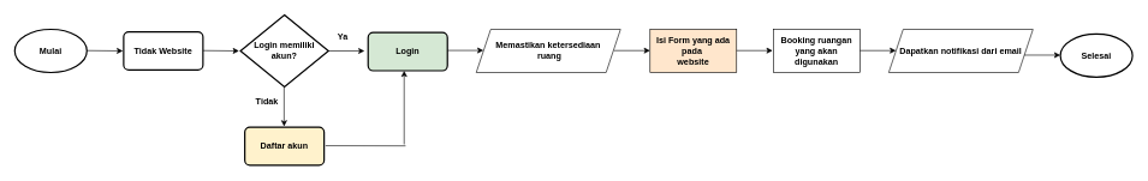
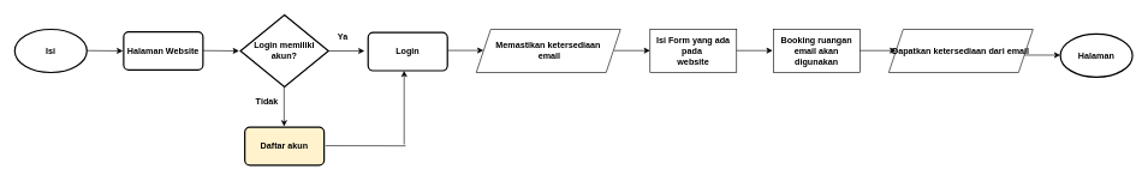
- <mxCell id="2" value="&lt;b&gt;Mulai&lt;/b&gt;" style="strokeWidth=2;html=1;shape=mxgraph.flowchart.start_1;whiteSpace=wrap;" vertex="1" parent="1"><mxGeometry x="20" y="40" width="100" height="60" as="geometry" /></mxCell>
+ <mxCell id="2" value="&lt;b&gt;Isi&lt;/b&gt;" style="strokeWidth=2;html=1;shape=mxgraph.flowchart.start_1;whiteSpace=wrap;" vertex="1" parent="1"><mxGeometry x="20" y="40" width="100" height="60" as="geometry" /></mxCell>
- <mxCell id="13" value="&lt;b&gt;Tidak Website&lt;/b&gt;" style="rounded=1;whiteSpace=wrap;html=1;absoluteArcSize=1;arcSize=14;strokeWidth=2;" vertex="1" parent="1"><mxGeometry x="171" y="43.5" width="110" height="53" as="geometry" /></mxCell>
+ <mxCell id="13" value="&lt;b&gt;Halaman Website&lt;/b&gt;" style="rounded=1;whiteSpace=wrap;html=1;absoluteArcSize=1;arcSize=14;strokeWidth=2;" vertex="1" parent="1"><mxGeometry x="171" y="43.5" width="110" height="53" as="geometry" /></mxCell>
- <mxCell id="5" value="&lt;b&gt;Memastikan ketersediaan&lt;br&gt;&amp;nbsp;ruang&lt;/b&gt;" style="shape=parallelogram;perimeter=parallelogramPerimeter;whiteSpace=wrap;html=1;fixedSize=1;" vertex="1" parent="1"><mxGeometry x="660" y="40" width="200" height="60" as="geometry" /></mxCell>
+ <mxCell id="5" value="&lt;b&gt;Memastikan ketersediaan&lt;br&gt;&amp;nbsp;email&lt;/b&gt;" style="shape=parallelogram;perimeter=parallelogramPerimeter;whiteSpace=wrap;html=1;fixedSize=1;" vertex="1" parent="1"><mxGeometry x="660" y="40" width="200" height="60" as="geometry" /></mxCell>
- <mxCell id="4" value="&lt;b&gt;Isi Form yang ada pada&amp;nbsp;&lt;br&gt;website&lt;/b&gt;" style="whiteSpace=wrap;html=1;rounded=0;fillColor=#ffe6cc;" vertex="1" parent="1"><mxGeometry x="901" y="40" width="120" height="60" as="geometry" /></mxCell>
+ <mxCell id="4" value="&lt;b&gt;Isi Form yang ada pada&amp;nbsp;&lt;br&gt;website&lt;/b&gt;" style="whiteSpace=wrap;html=1;rounded=0;" vertex="1" parent="1"><mxGeometry x="901" y="40" width="120" height="60" as="geometry" /></mxCell>
- <mxCell id="18" value="&lt;b&gt;Booking ruangan yang akan digunakan&lt;/b&gt;" style="whiteSpace=wrap;html=1;rounded=0;" vertex="1" parent="1"><mxGeometry x="1072" y="40" width="120" height="60" as="geometry" /></mxCell>
+ <mxCell id="18" value="&lt;b&gt;Booking ruangan email akan digunakan&lt;/b&gt;" style="whiteSpace=wrap;html=1;rounded=0;" vertex="1" parent="1"><mxGeometry x="1072" y="40" width="120" height="60" as="geometry" /></mxCell>
- <mxCell id="6" value="&lt;b&gt;Dapatkan notifikasi dari email&lt;/b&gt;" style="shape=parallelogram;perimeter=parallelogramPerimeter;whiteSpace=wrap;html=1;fixedSize=1;" vertex="1" parent="1"><mxGeometry x="1232" y="40" width="200" height="60" as="geometry" /></mxCell>
+ <mxCell id="6" value="&lt;b&gt;Dapatkan ketersediaan dari email&lt;/b&gt;" style="shape=parallelogram;perimeter=parallelogramPerimeter;whiteSpace=wrap;html=1;fixedSize=1;" vertex="1" parent="1"><mxGeometry x="1232" y="40" width="200" height="60" as="geometry" /></mxCell>
- <mxCell id="14" value="&lt;b&gt;Login&lt;/b&gt;" style="rounded=1;whiteSpace=wrap;html=1;absoluteArcSize=1;arcSize=14;strokeWidth=2;fillColor=#d5e8d4;" vertex="1" parent="1"><mxGeometry x="510" y="44.5" width="110" height="53" as="geometry" /></mxCell>
+ <mxCell id="14" value="&lt;b&gt;Login&lt;/b&gt;" style="rounded=1;whiteSpace=wrap;html=1;absoluteArcSize=1;arcSize=14;strokeWidth=2;" vertex="1" parent="1"><mxGeometry x="510" y="44.5" width="110" height="53" as="geometry" /></mxCell>
- <mxCell id="20" value="&lt;b&gt;Selesai&lt;/b&gt;" style="strokeWidth=2;html=1;shape=mxgraph.flowchart.start_1;whiteSpace=wrap;" vertex="1" parent="1"><mxGeometry x="1470" y="46.5" width="100" height="60" as="geometry" /></mxCell>
+ <mxCell id="20" value="&lt;b&gt;Halaman&lt;/b&gt;" style="strokeWidth=2;html=1;shape=mxgraph.flowchart.start_1;whiteSpace=wrap;" vertex="1" parent="1"><mxGeometry x="1470" y="46.5" width="100" height="60" as="geometry" /></mxCell>
